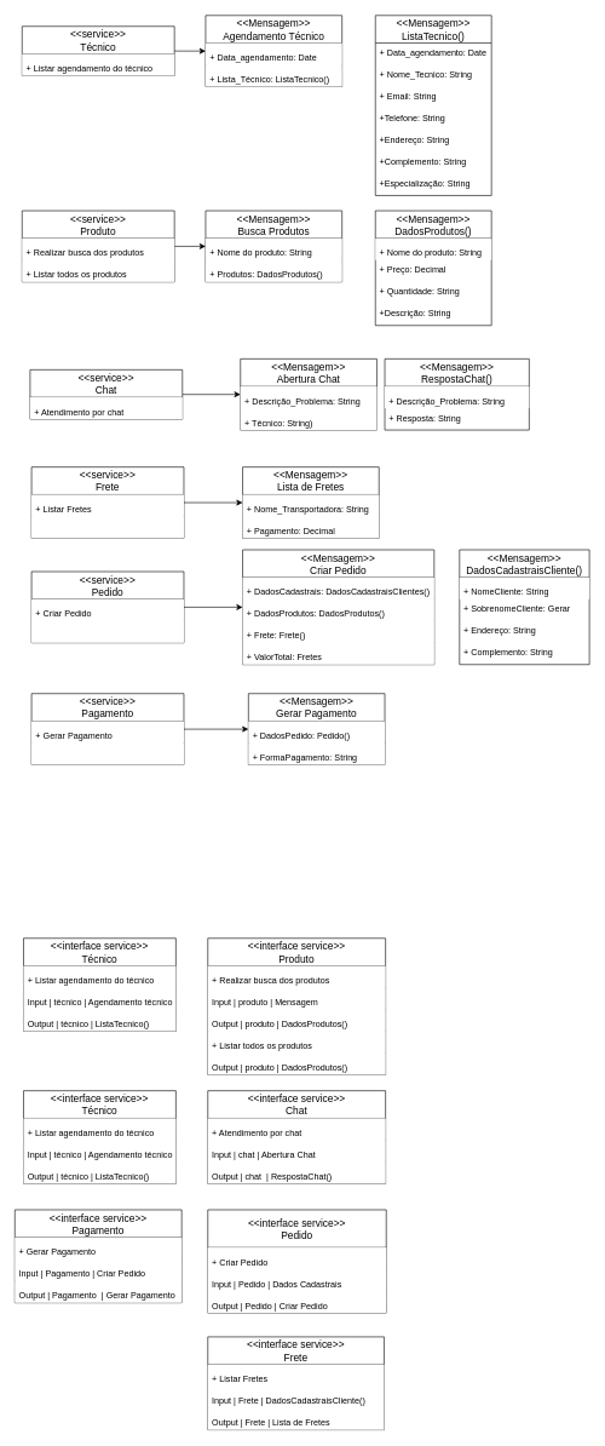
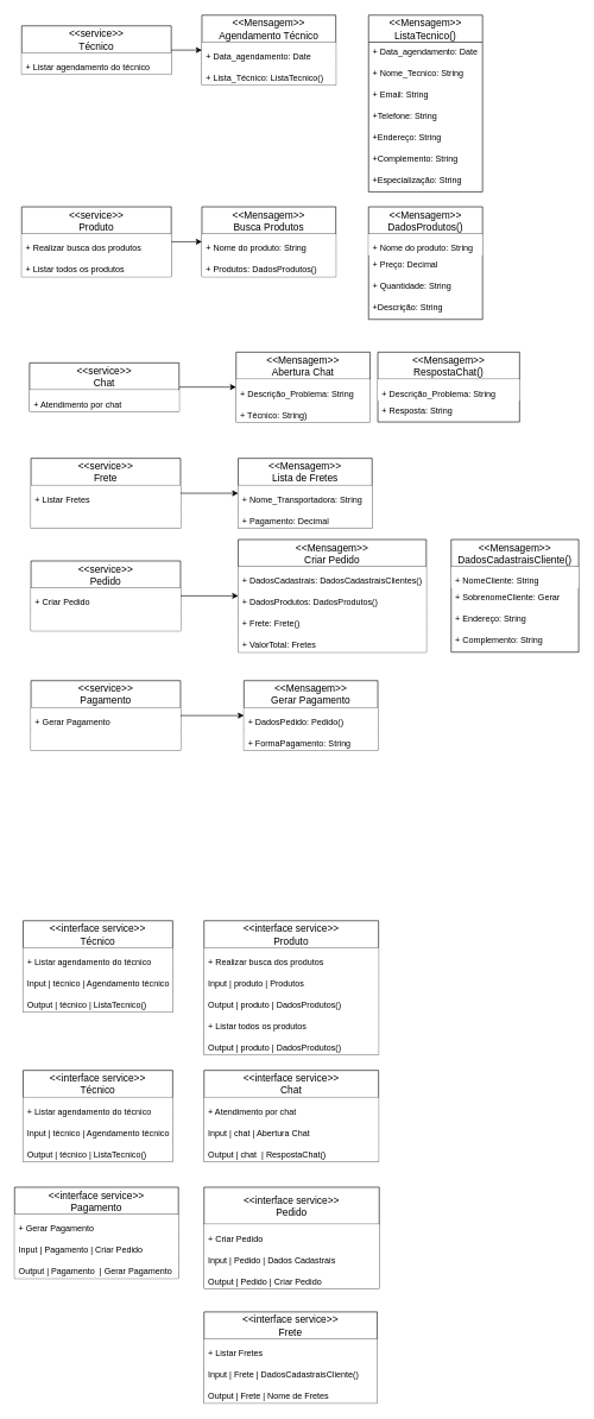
- <mxCell id="71" value="Input | produto | Mensagem" style="text;strokeColor=none;fillColor=default;spacingLeft=4;spacingRight=4;overflow=hidden;rotatable=0;points=[[0,0.5],[1,0.5]];portConstraint=eastwest;fontSize=12;verticalAlign=bottom;" parent="69" vertex="1"><mxGeometry y="68" width="245" height="30" as="geometry" /></mxCell>
+ <mxCell id="71" value="Input | produto | Produtos" style="text;strokeColor=none;fillColor=default;spacingLeft=4;spacingRight=4;overflow=hidden;rotatable=0;points=[[0,0.5],[1,0.5]];portConstraint=eastwest;fontSize=12;verticalAlign=bottom;" parent="69" vertex="1"><mxGeometry y="68" width="245" height="30" as="geometry" /></mxCell>
- <mxCell id="86" value="Output | Frete | Lista de Fretes" style="text;strokeColor=none;fillColor=default;spacingLeft=4;spacingRight=4;overflow=hidden;rotatable=0;points=[[0,0.5],[1,0.5]];portConstraint=eastwest;fontSize=12;verticalAlign=bottom;" parent="83" vertex="1"><mxGeometry y="98" width="243" height="30" as="geometry" /></mxCell>
+ <mxCell id="86" value="Output | Frete | Nome de Fretes" style="text;strokeColor=none;fillColor=default;spacingLeft=4;spacingRight=4;overflow=hidden;rotatable=0;points=[[0,0.5],[1,0.5]];portConstraint=eastwest;fontSize=12;verticalAlign=bottom;" parent="83" vertex="1"><mxGeometry y="98" width="243" height="30" as="geometry" /></mxCell>
